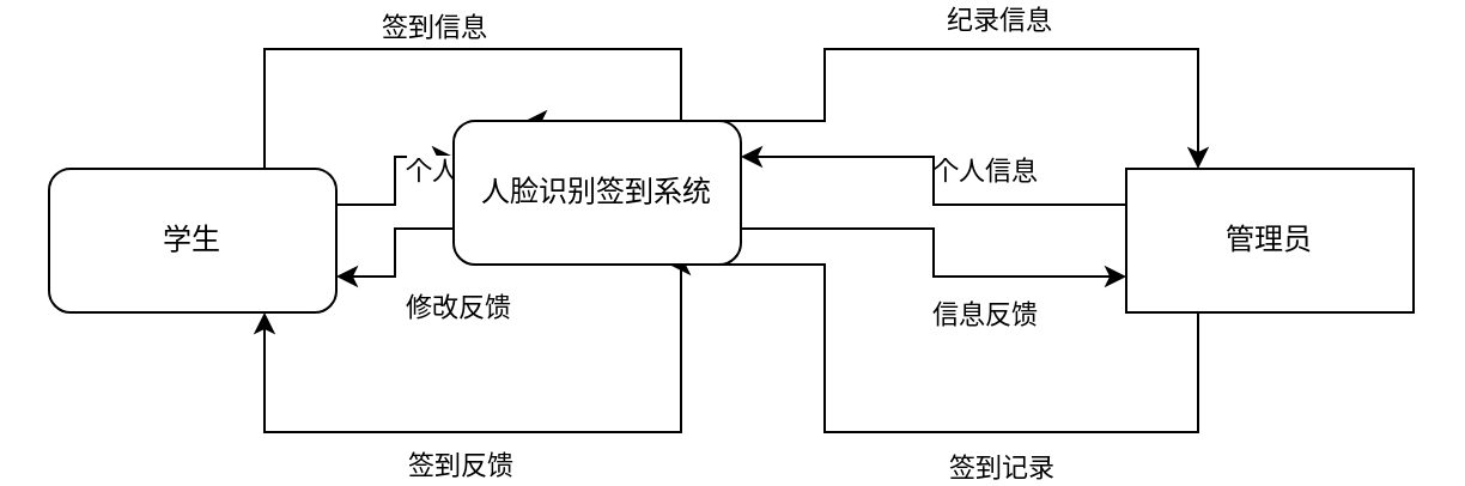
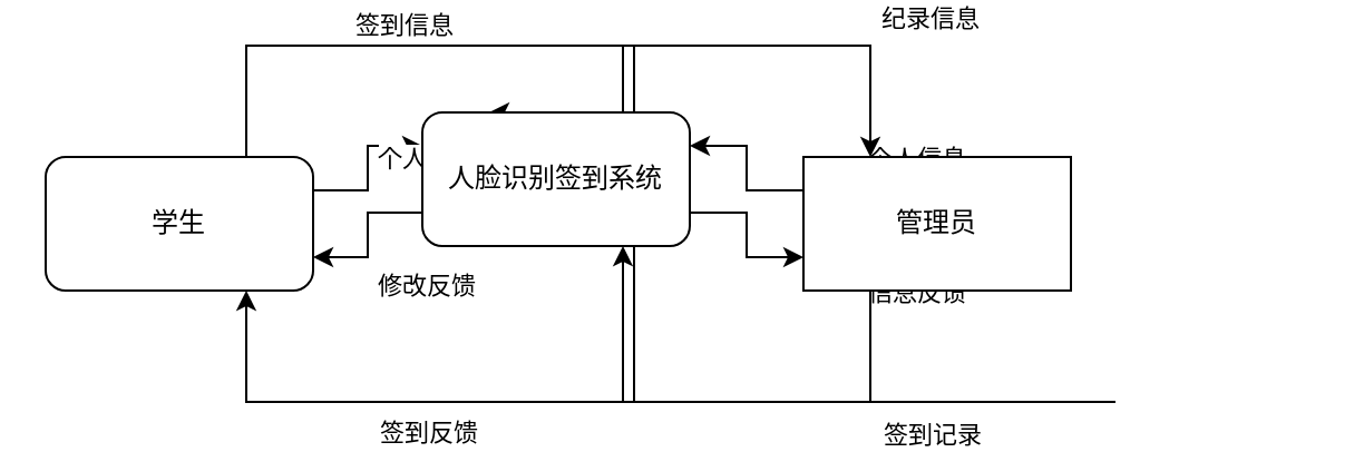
- <mxCell id="15" value="管理员" style="rounded=0;whiteSpace=wrap;html=1;" vertex="1" parent="1"><mxGeometry x="470" y="70" width="120" height="60" as="geometry" /></mxCell>
+ <mxCell id="15" value="管理员" style="rounded=0;whiteSpace=wrap;html=1;" vertex="1" parent="1"><mxGeometry x="360" y="70" width="120" height="60" as="geometry" /></mxCell>
